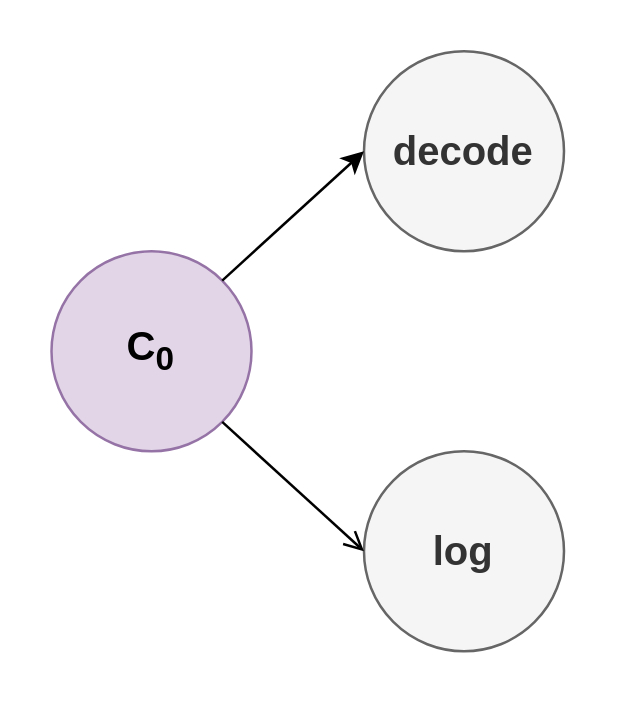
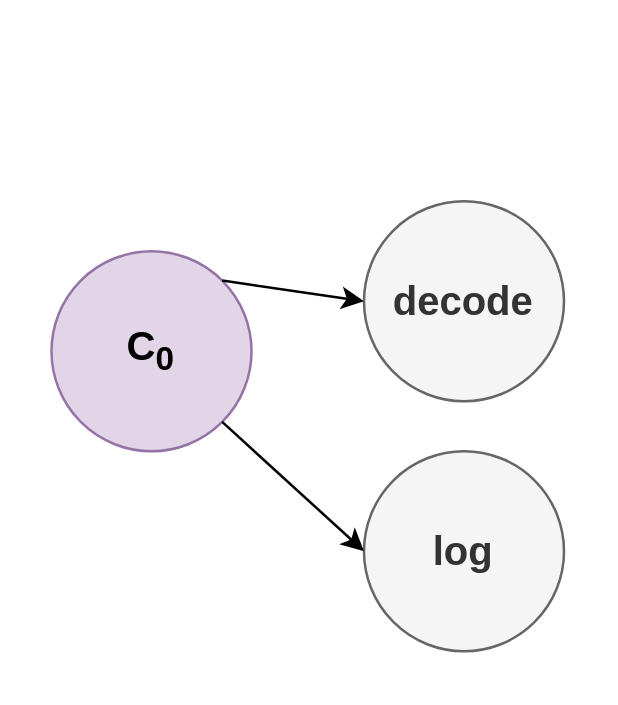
- <mxCell id="3" value="&lt;font style=&quot;font-size: 16px;&quot;&gt;&lt;b&gt;decode&lt;/b&gt;&lt;/font&gt;" style="ellipse;whiteSpace=wrap;html=1;fillColor=#f5f5f5;strokeColor=#666666;fontColor=#333333;" vertex="1" parent="1"><mxGeometry x="145" y="20" width="80" height="80" as="geometry" /></mxCell>
+ <mxCell id="3" value="&lt;font style=&quot;font-size: 16px;&quot;&gt;&lt;b&gt;decode&lt;/b&gt;&lt;/font&gt;" style="ellipse;whiteSpace=wrap;html=1;fillColor=#f5f5f5;strokeColor=#666666;fontColor=#333333;" vertex="1" parent="1"><mxGeometry x="145" y="80" width="80" height="80" as="geometry" /></mxCell>
- <mxCell id="6" value="" style="endArrow=open;html=1;rounded=0;fontSize=16;exitX=1;exitY=1;exitDx=0;exitDy=0;entryX=0;entryY=0.5;entryDx=0;entryDy=0;" edge="1" parent="1" source="2" target="4"><mxGeometry width="50" height="50" relative="1" as="geometry"><mxPoint x="45" y="260" as="sourcePoint" /><mxPoint x="95" y="210" as="targetPoint" /></mxGeometry></mxCell>
+ <mxCell id="6" value="" style="endArrow=classic;html=1;rounded=0;fontSize=16;exitX=1;exitY=1;exitDx=0;exitDy=0;entryX=0;entryY=0.5;entryDx=0;entryDy=0;" edge="1" parent="1" source="2" target="4"><mxGeometry width="50" height="50" relative="1" as="geometry"><mxPoint x="45" y="260" as="sourcePoint" /><mxPoint x="95" y="210" as="targetPoint" /></mxGeometry></mxCell>
